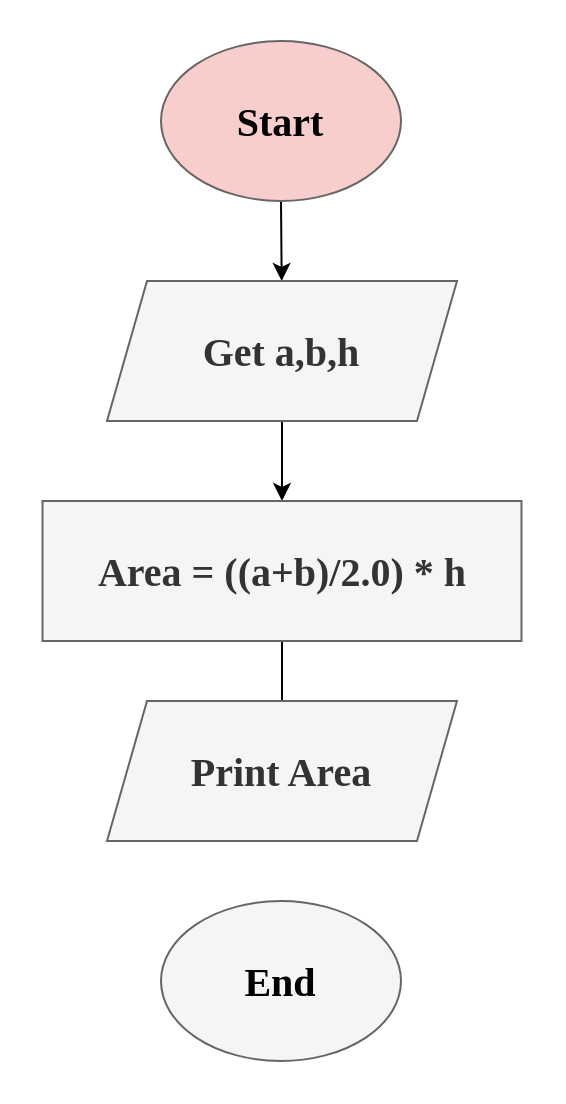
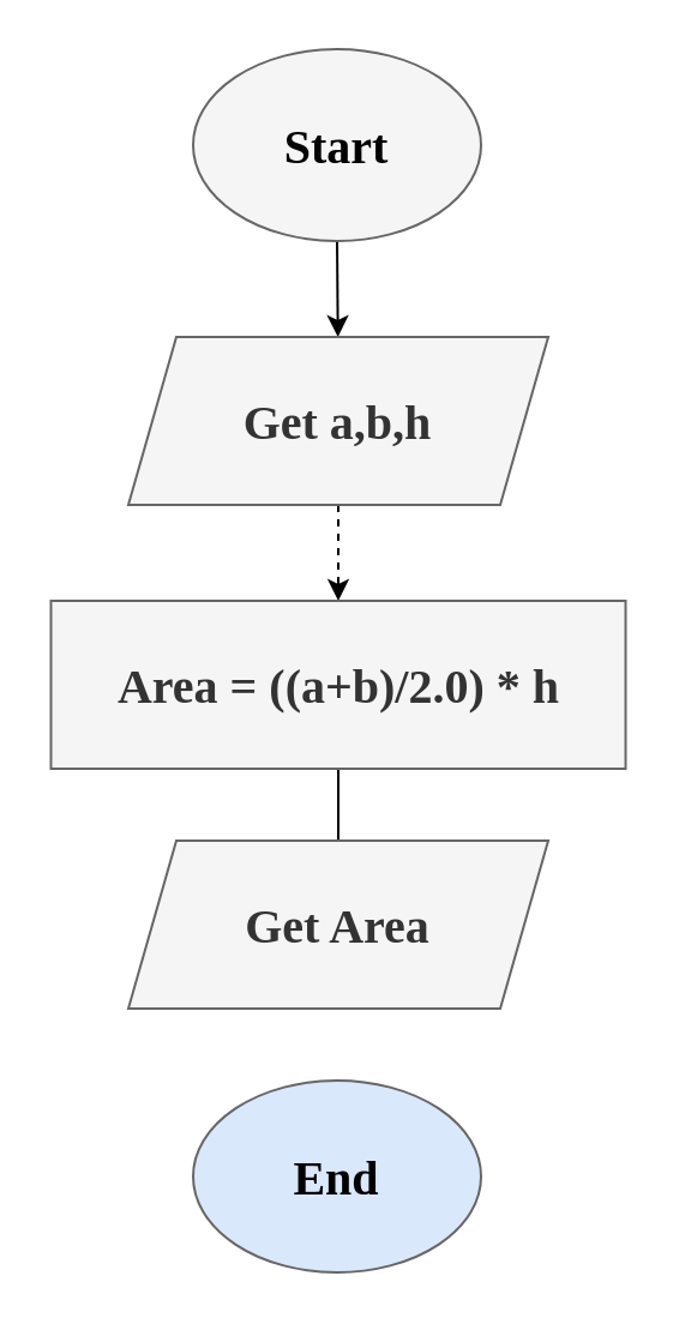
- <mxCell id="3" value="&lt;font style=&quot;font-size: 20px;&quot; color=&quot;#000000&quot;&gt;Start&lt;/font&gt;" style="ellipse;whiteSpace=wrap;html=1;labelBackgroundColor=none;labelBorderColor=none;fontFamily=Comic Sans MS;fillColor=#f8cecc;strokeColor=#666666;fontColor=#333333;fontSize=20;fontStyle=1;" parent="1" vertex="1"><mxGeometry x="80" y="20" width="120" height="80" as="geometry" /></mxCell>
+ <mxCell id="3" value="&lt;font style=&quot;font-size: 20px;&quot; color=&quot;#000000&quot;&gt;Start&lt;/font&gt;" style="ellipse;whiteSpace=wrap;html=1;labelBackgroundColor=none;labelBorderColor=none;fontFamily=Comic Sans MS;fillColor=#f5f5f5;strokeColor=#666666;fontColor=#333333;fontSize=20;fontStyle=1" parent="1" vertex="1"><mxGeometry x="80" y="20" width="120" height="80" as="geometry" /></mxCell>
- <mxCell id="4" value="" style="edgeStyle=none;html=1;fontFamily=Comic Sans MS;fontSize=20;fontColor=#000000;" parent="1" source="5" target="7" edge="1"><mxGeometry relative="1" as="geometry" /></mxCell>
+ <mxCell id="4" value="" style="edgeStyle=none;html=1;fontFamily=Comic Sans MS;fontSize=20;fontColor=#000000;dashed=1;" parent="1" source="5" target="7" edge="1"><mxGeometry relative="1" as="geometry" /></mxCell>
- <mxCell id="8" value="Print Area" style="shape=parallelogram;perimeter=parallelogramPerimeter;whiteSpace=wrap;html=1;fixedSize=1;labelBackgroundColor=none;labelBorderColor=none;fontFamily=Comic Sans MS;fontSize=20;fontColor=#333333;fillColor=#f5f5f5;strokeColor=#666666;fontStyle=1" parent="1" vertex="1"><mxGeometry x="53" y="350" width="175" height="70" as="geometry" /></mxCell>
+ <mxCell id="8" value="Get Area" style="shape=parallelogram;perimeter=parallelogramPerimeter;whiteSpace=wrap;html=1;fixedSize=1;labelBackgroundColor=none;labelBorderColor=none;fontFamily=Comic Sans MS;fontSize=20;fontColor=#333333;fillColor=#f5f5f5;strokeColor=#666666;fontStyle=1" parent="1" vertex="1"><mxGeometry x="53" y="350" width="175" height="70" as="geometry" /></mxCell>
- <mxCell id="9" value="&lt;font style=&quot;font-size: 20px;&quot; color=&quot;#000000&quot;&gt;End&lt;/font&gt;" style="ellipse;whiteSpace=wrap;html=1;labelBackgroundColor=none;labelBorderColor=none;fontFamily=Comic Sans MS;fillColor=#f5f5f5;strokeColor=#666666;fontColor=#333333;fontSize=20;fontStyle=1" parent="1" vertex="1"><mxGeometry x="80" y="450" width="120" height="80" as="geometry" /></mxCell>
+ <mxCell id="9" value="&lt;font style=&quot;font-size: 20px;&quot; color=&quot;#000000&quot;&gt;End&lt;/font&gt;" style="ellipse;whiteSpace=wrap;html=1;labelBackgroundColor=none;labelBorderColor=none;fontFamily=Comic Sans MS;fillColor=#dae8fc;strokeColor=#666666;fontColor=#333333;fontSize=20;fontStyle=1;" parent="1" vertex="1"><mxGeometry x="80" y="450" width="120" height="80" as="geometry" /></mxCell>
